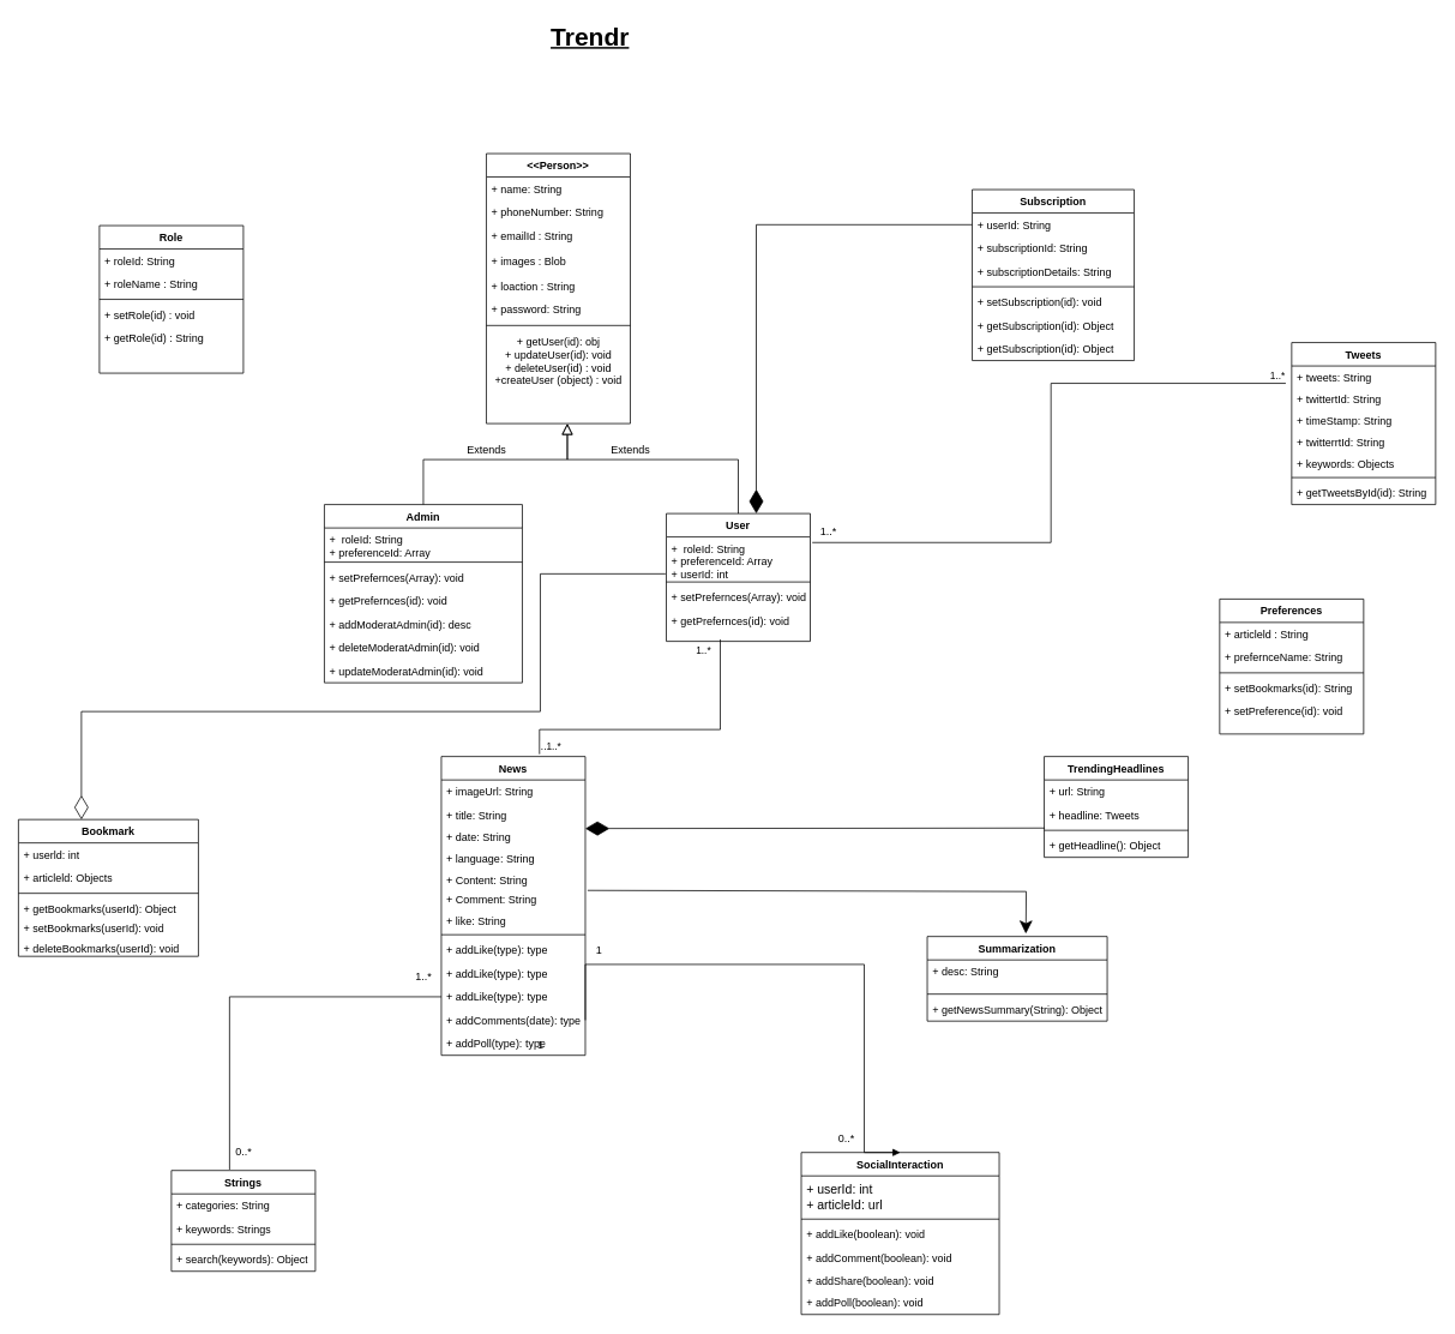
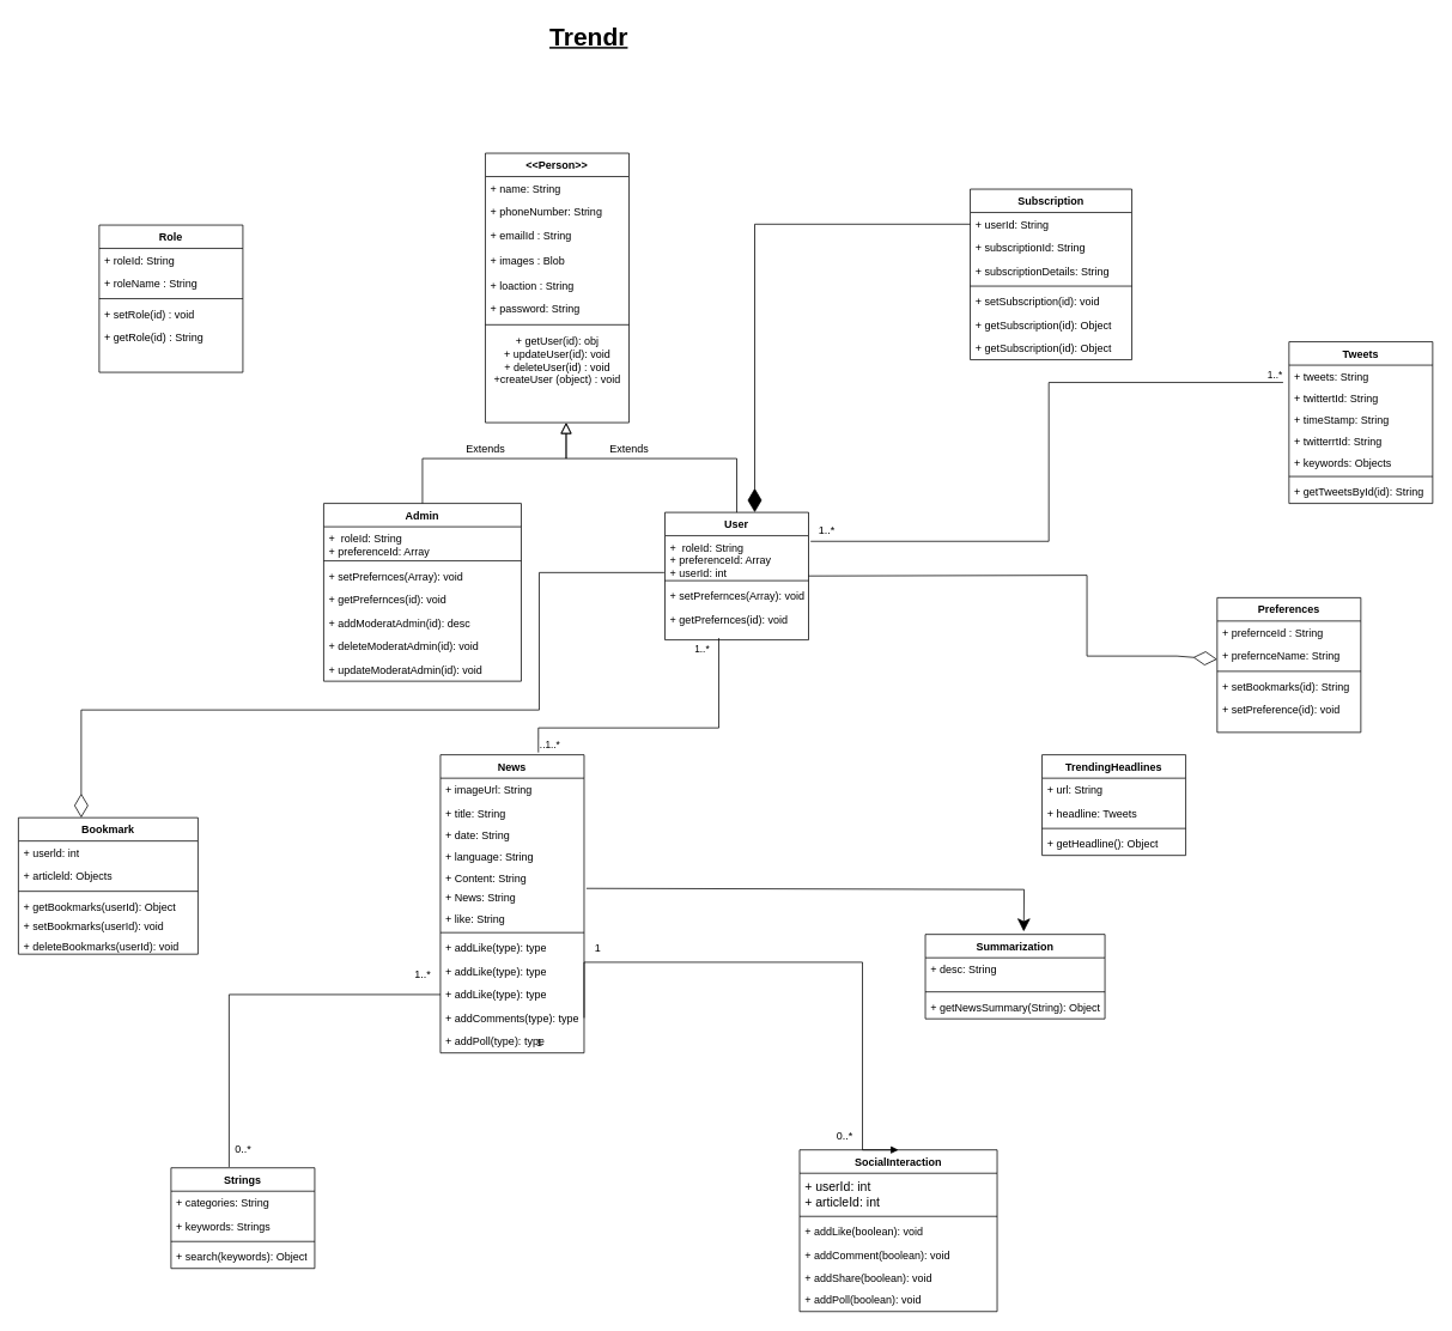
+ <mxCell id="95" value="" style="endArrow=diamondThin;endFill=0;endSize=24;html=1;rounded=0;" edge="1" parent="1" source="15" target="21"><mxGeometry width="160" relative="1" as="geometry"><mxPoint x="1080" y="739" as="sourcePoint" /><mxPoint x="1360" y="739" as="targetPoint" /><Array as="points"><mxPoint x="1210" y="640" /><mxPoint x="1210" y="730" /><mxPoint x="1310" y="730" /></Array></mxGeometry></mxCell>
- <mxCell id="22" value="+ articleld : String" style="text;align=left;verticalAlign=top;spacingLeft=4;spacingRight=4;overflow=hidden;rotatable=0;points=[[0,0.5],[1,0.5]];portConstraint=eastwest;rounded=0;shadow=0;html=0;" vertex="1" parent="21"><mxGeometry y="26" width="160" height="26" as="geometry" /></mxCell>
+ <mxCell id="22" value="+ prefernceId : String" style="text;align=left;verticalAlign=top;spacingLeft=4;spacingRight=4;overflow=hidden;rotatable=0;points=[[0,0.5],[1,0.5]];portConstraint=eastwest;rounded=0;shadow=0;html=0;" vertex="1" parent="21"><mxGeometry y="26" width="160" height="26" as="geometry" /></mxCell>
- <mxCell id="114" value="" style="endArrow=diamondThin;endFill=1;endSize=24;html=1;rounded=0;exitX=0.004;exitY=1.056;exitDx=0;exitDy=0;exitPerimeter=0;entryX=1;entryY=0.167;entryDx=0;entryDy=0;entryPerimeter=0;" edge="1" parent="1" source="44" target="31"><mxGeometry width="160" relative="1" as="geometry"><mxPoint x="650" y="910" as="sourcePoint" /><mxPoint x="810" y="910" as="targetPoint" /></mxGeometry></mxCell>
- <mxCell id="34" value="+ Comment: String" style="text;strokeColor=none;fillColor=none;align=left;verticalAlign=top;spacingLeft=4;spacingRight=4;overflow=hidden;rotatable=0;points=[[0,0.5],[1,0.5]];portConstraint=eastwest;whiteSpace=wrap;html=1;" vertex="1" parent="28"><mxGeometry y="146" width="160" height="24" as="geometry" /></mxCell>
+ <mxCell id="34" value="+ News: String" style="text;strokeColor=none;fillColor=none;align=left;verticalAlign=top;spacingLeft=4;spacingRight=4;overflow=hidden;rotatable=0;points=[[0,0.5],[1,0.5]];portConstraint=eastwest;whiteSpace=wrap;html=1;" vertex="1" parent="28"><mxGeometry y="146" width="160" height="24" as="geometry" /></mxCell>
- <mxCell id="40" value="+ addComments(date): type" style="text;strokeColor=none;fillColor=none;align=left;verticalAlign=top;spacingLeft=4;spacingRight=4;overflow=hidden;rotatable=0;points=[[0,0.5],[1,0.5]];portConstraint=eastwest;whiteSpace=wrap;html=1;" vertex="1" parent="28"><mxGeometry y="280" width="160" height="26" as="geometry" /></mxCell>
+ <mxCell id="40" value="+ addComments(type): type" style="text;strokeColor=none;fillColor=none;align=left;verticalAlign=top;spacingLeft=4;spacingRight=4;overflow=hidden;rotatable=0;points=[[0,0.5],[1,0.5]];portConstraint=eastwest;whiteSpace=wrap;html=1;" vertex="1" parent="28"><mxGeometry y="280" width="160" height="26" as="geometry" /></mxCell>
- <mxCell id="53" value="&lt;font style=&quot;font-size: 14px;&quot;&gt;+ userId: int&lt;br&gt;+ articleId: url&lt;/font&gt;" style="text;strokeColor=none;fillColor=none;align=left;verticalAlign=top;spacingLeft=4;spacingRight=4;overflow=hidden;rotatable=0;points=[[0,0.5],[1,0.5]];portConstraint=eastwest;whiteSpace=wrap;html=1;" vertex="1" parent="52"><mxGeometry y="26" width="220" height="44" as="geometry" /></mxCell>
+ <mxCell id="53" value="&lt;font style=&quot;font-size: 14px;&quot;&gt;+ userId: int&lt;br&gt;+ articleId: int&lt;/font&gt;" style="text;strokeColor=none;fillColor=none;align=left;verticalAlign=top;spacingLeft=4;spacingRight=4;overflow=hidden;rotatable=0;points=[[0,0.5],[1,0.5]];portConstraint=eastwest;whiteSpace=wrap;html=1;" vertex="1" parent="52"><mxGeometry y="26" width="220" height="44" as="geometry" /></mxCell>
